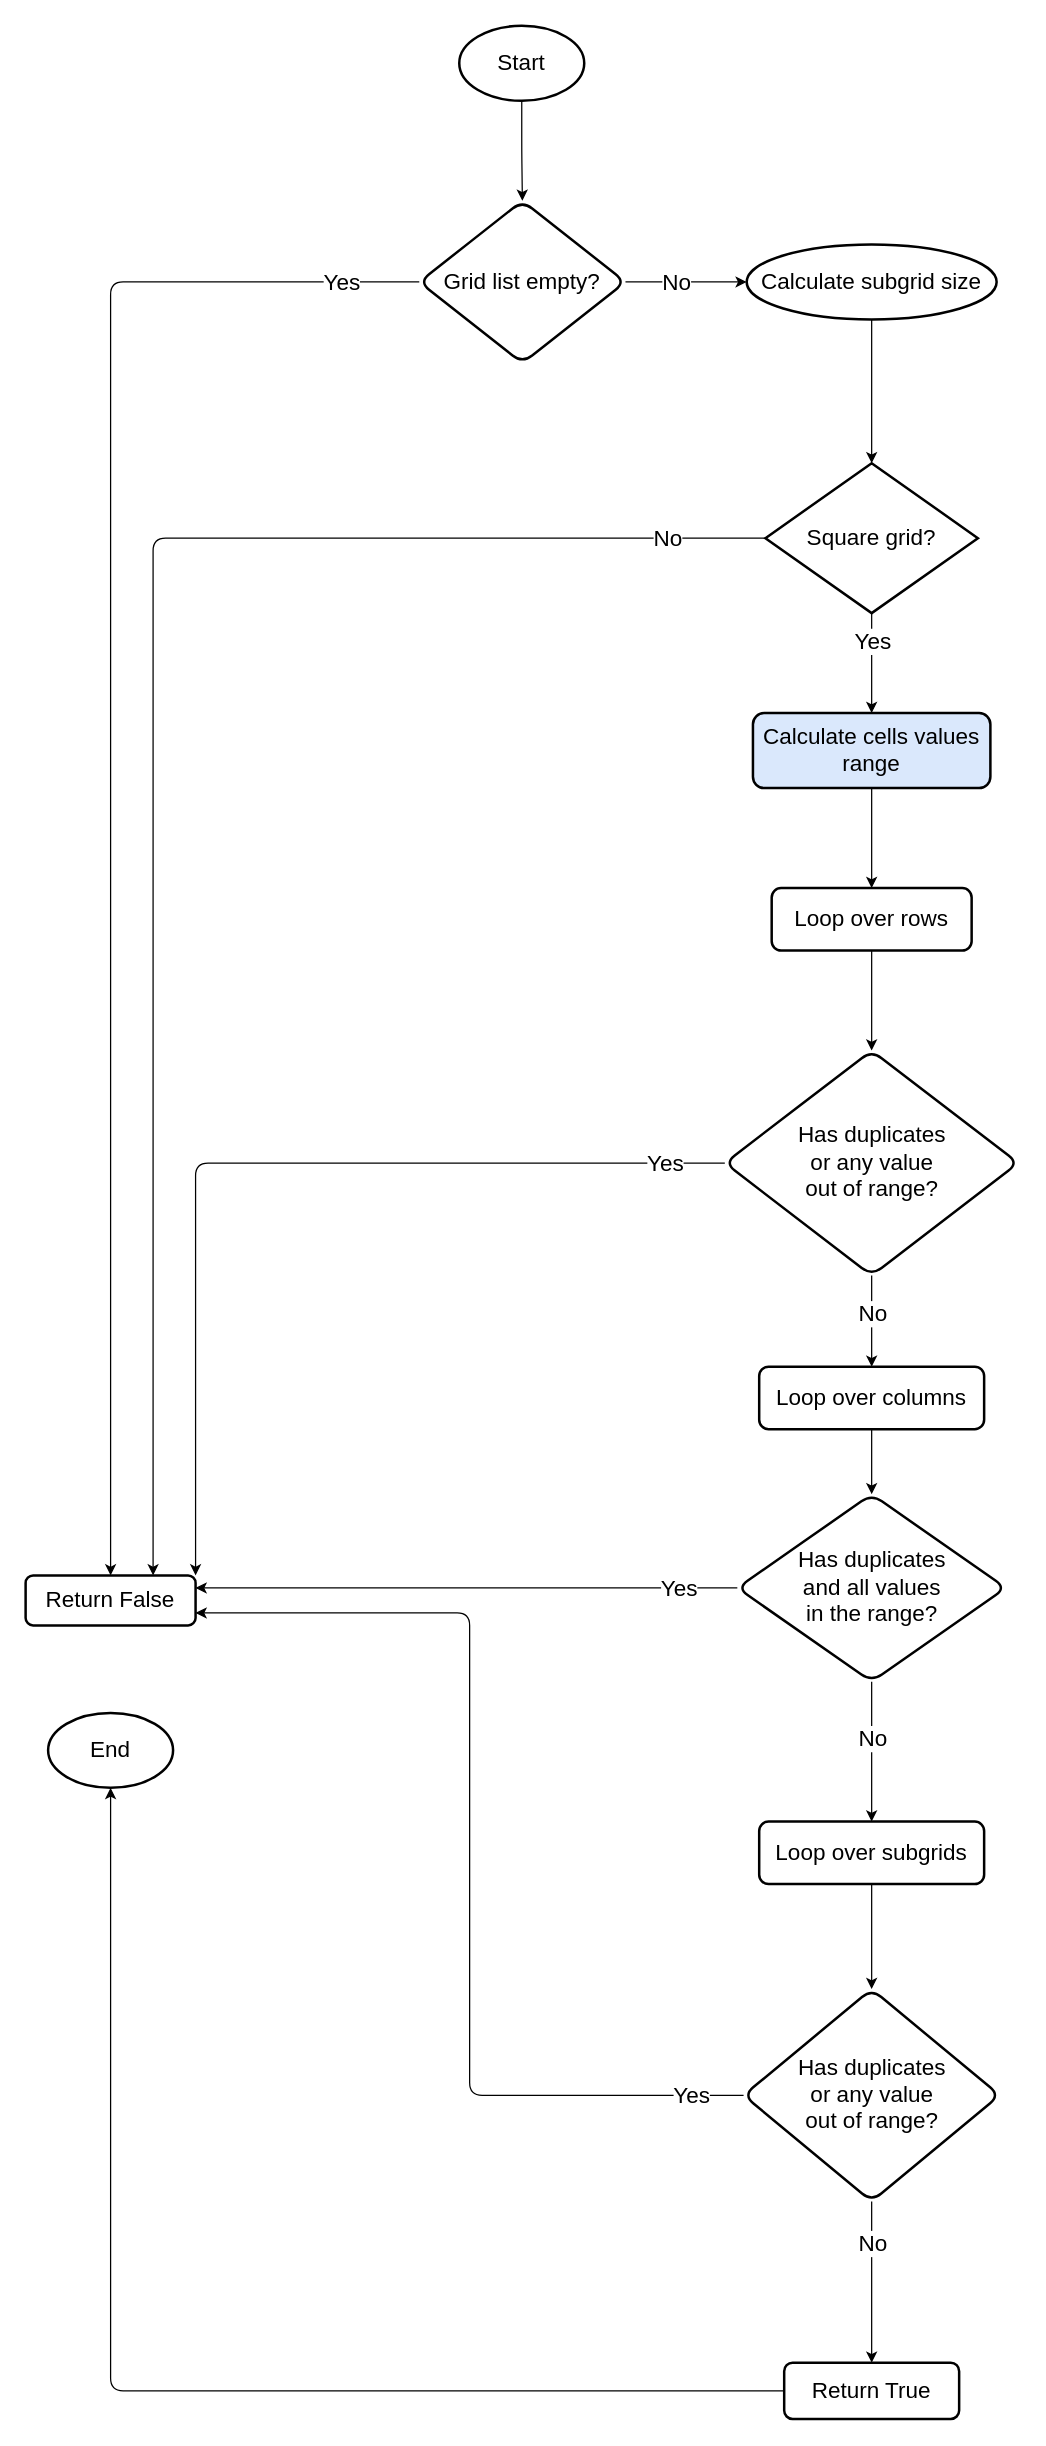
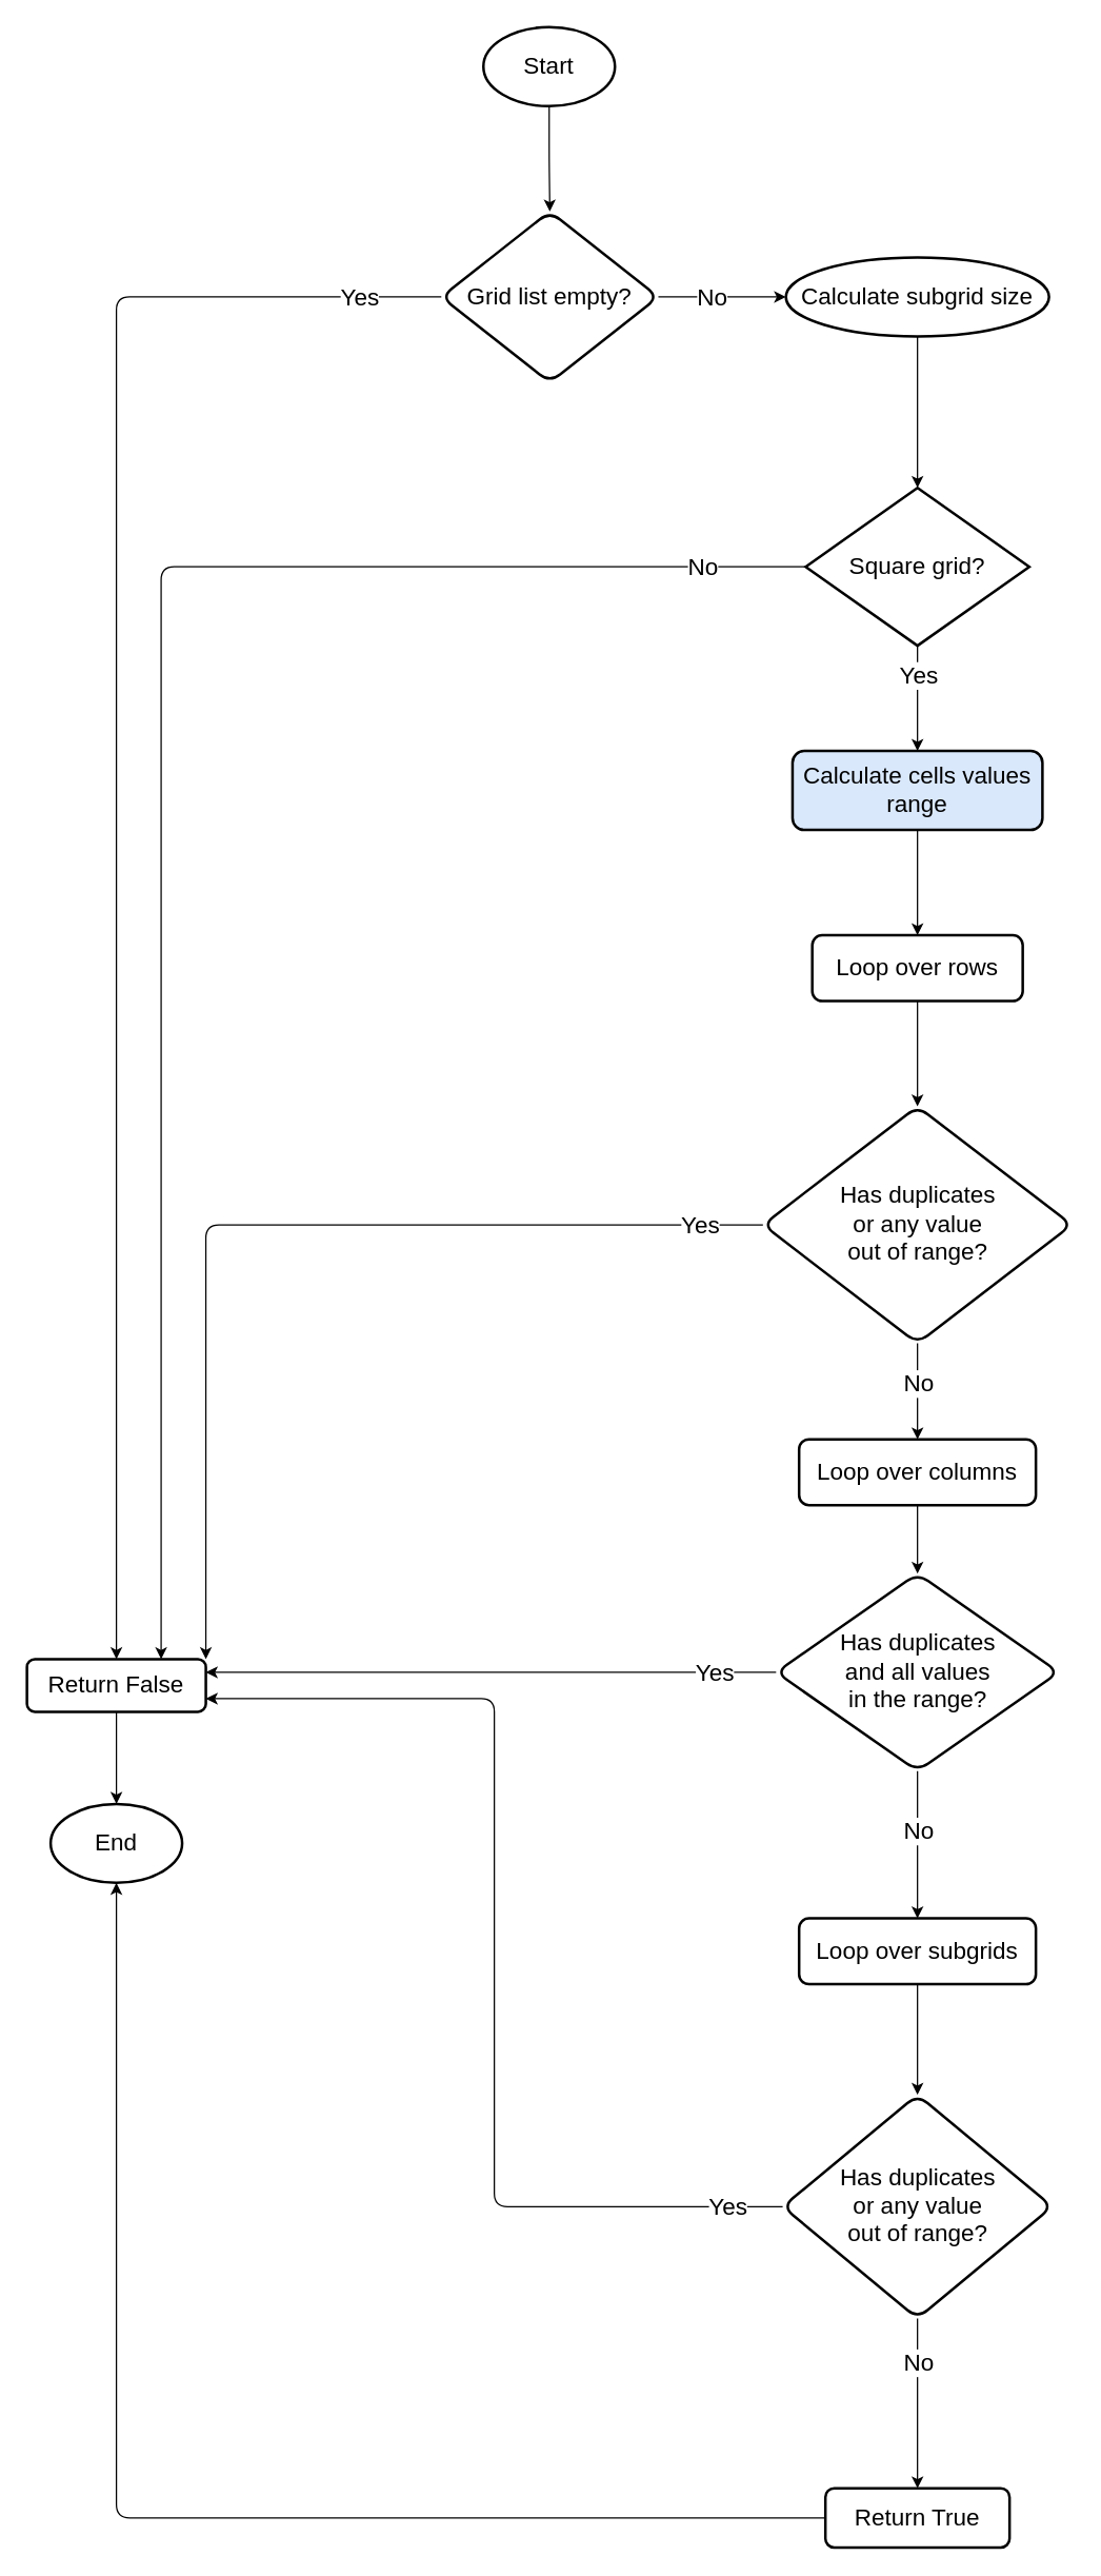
+ <mxCell id="11" style="edgeStyle=orthogonalEdgeStyle;rounded=1;orthogonalLoop=1;jettySize=auto;html=1;entryX=0.5;entryY=0;entryDx=0;entryDy=0;entryPerimeter=0;fontSize=18;" edge="1" parent="1" source="9" target="10"><mxGeometry relative="1" as="geometry" /></mxCell>
